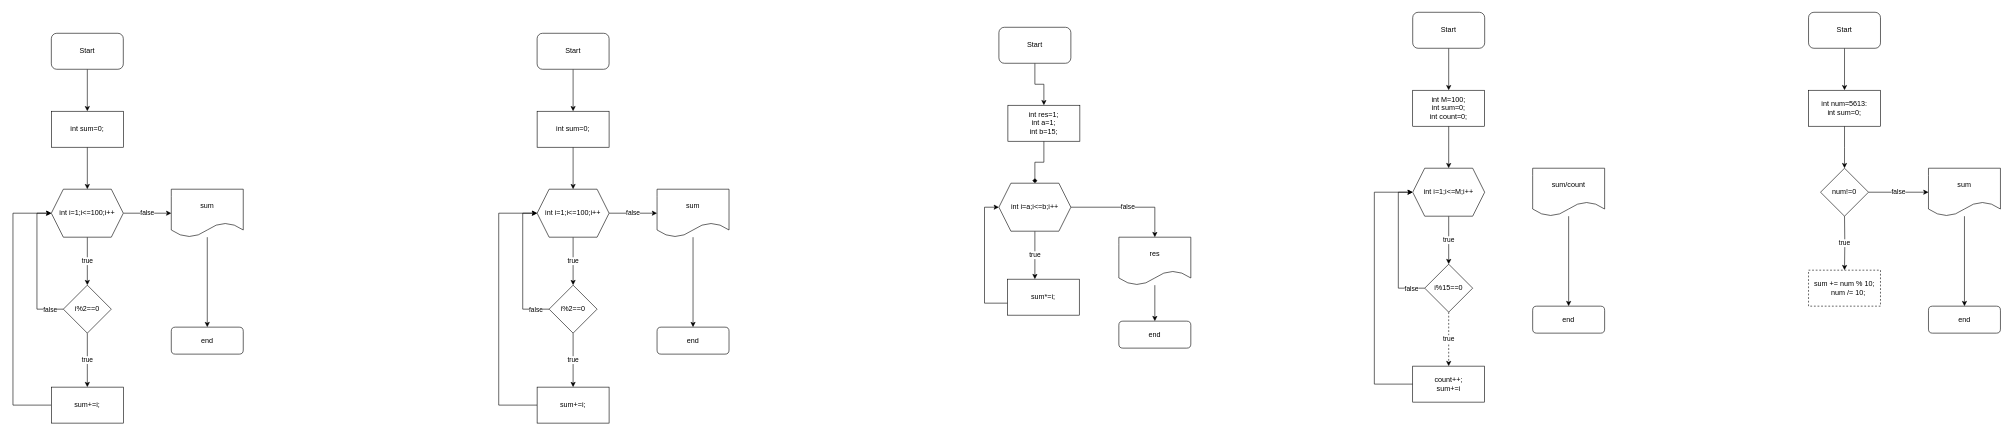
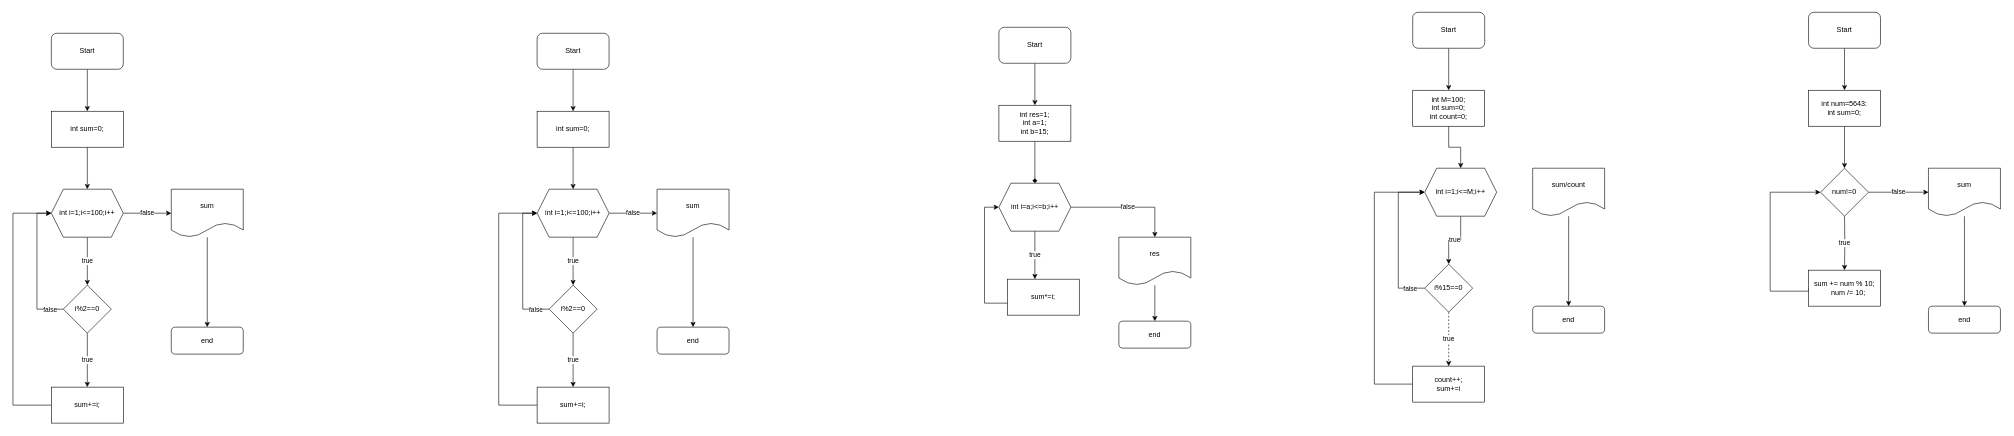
- <mxCell id="64" value="int num=5613:&lt;br&gt;int sum=0;" style="rounded=0;whiteSpace=wrap;html=1;" vertex="1" parent="1"><mxGeometry x="3014" y="150" width="120" height="60" as="geometry" /></mxCell>
+ <mxCell id="64" value="int num=5643:&lt;br&gt;int sum=0;" style="rounded=0;whiteSpace=wrap;html=1;" vertex="1" parent="1"><mxGeometry x="3014" y="150" width="120" height="60" as="geometry" /></mxCell>
- <mxCell id="37" value="int res=1;&lt;br&gt;int a=1;&lt;br&gt;int b=15;" style="rounded=0;whiteSpace=wrap;html=1;" vertex="1" parent="1"><mxGeometry x="1679" y="175" width="120" height="60" as="geometry" /></mxCell>
+ <mxCell id="37" value="int res=1;&lt;br&gt;int a=1;&lt;br&gt;int b=15;" style="rounded=0;whiteSpace=wrap;html=1;" vertex="1" parent="1"><mxGeometry x="1664" y="175" width="120" height="60" as="geometry" /></mxCell>
- <mxCell id="51" value="int i=1;i&amp;lt;=M;i++" style="shape=hexagon;perimeter=hexagonPerimeter2;whiteSpace=wrap;html=1;fixedSize=1;rounded=0;" vertex="1" parent="1"><mxGeometry x="2354" y="280" width="120" height="80" as="geometry" /></mxCell>
+ <mxCell id="51" value="int i=1;i&amp;lt;=M;i++" style="shape=hexagon;perimeter=hexagonPerimeter2;whiteSpace=wrap;html=1;fixedSize=1;rounded=0;" vertex="1" parent="1"><mxGeometry x="2374" y="280" width="120" height="80" as="geometry" /></mxCell>
- <mxCell id="68" value="&lt;div&gt;sum += num % 10;&lt;/div&gt;&lt;div&gt;&amp;nbsp; &amp;nbsp; num /= 10;&lt;/div&gt;" style="whiteSpace=wrap;html=1;rounded=0;dashed=1;" vertex="1" parent="1"><mxGeometry x="3014" y="450" width="120" height="60" as="geometry" /></mxCell>
+ <mxCell id="68" value="&lt;div&gt;sum += num % 10;&lt;/div&gt;&lt;div&gt;&amp;nbsp; &amp;nbsp; num /= 10;&lt;/div&gt;" style="whiteSpace=wrap;html=1;rounded=0;" vertex="1" parent="1"><mxGeometry x="3014" y="450" width="120" height="60" as="geometry" /></mxCell>
+ <mxCell id="67" style="edgeStyle=orthogonalEdgeStyle;rounded=0;orthogonalLoop=1;jettySize=auto;html=1;exitX=0;exitY=0.5;exitDx=0;exitDy=0;entryX=0;entryY=0.5;entryDx=0;entryDy=0;" edge="1" parent="1" source="68" target="72"><mxGeometry relative="1" as="geometry"><Array as="points"><mxPoint x="3014" y="485" /><mxPoint x="2950" y="485" /><mxPoint x="2950" y="320" /></Array><mxPoint x="3014" y="320" as="targetPoint" /></mxGeometry></mxCell>
